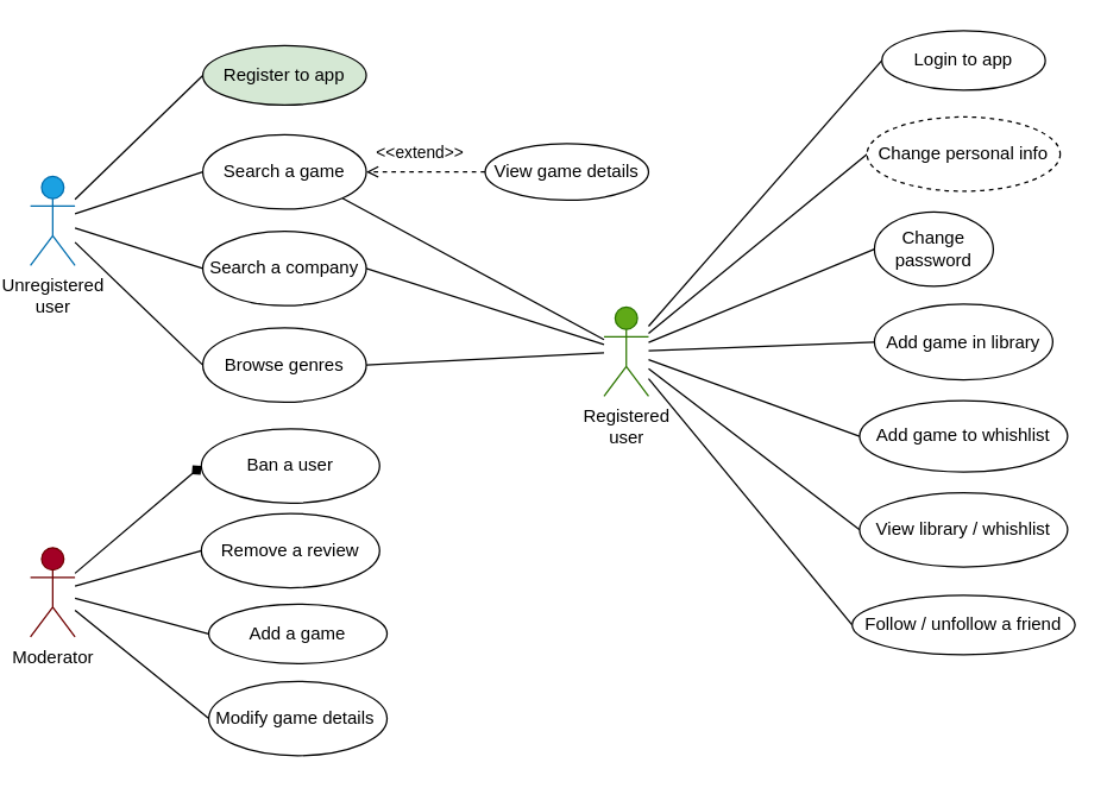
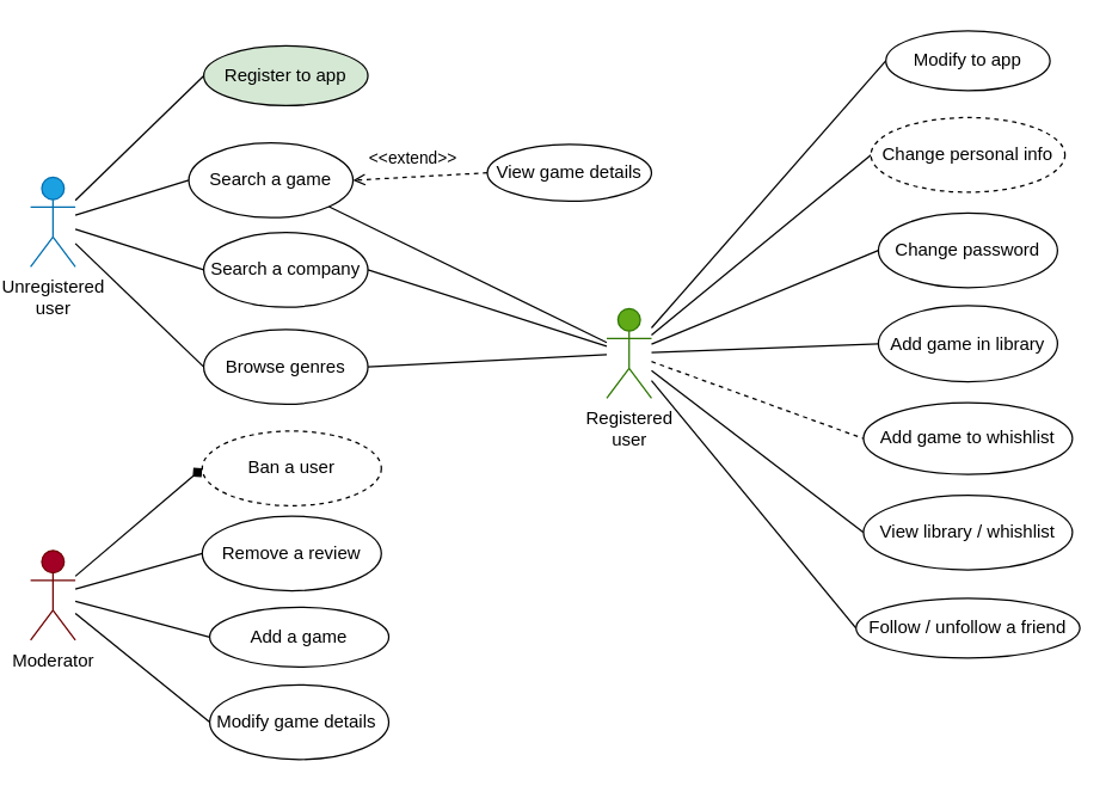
- <mxCell id="39" value="Login to app" style="ellipse;whiteSpace=wrap;html=1;" parent="1" vertex="1"><mxGeometry x="593" y="20" width="110" height="40" as="geometry" /></mxCell>
+ <mxCell id="39" value="Modify to app" style="ellipse;whiteSpace=wrap;html=1;" parent="1" vertex="1"><mxGeometry x="593" y="20" width="110" height="40" as="geometry" /></mxCell>
- <mxCell id="8" value="Search a game" style="ellipse;whiteSpace=wrap;html=1;" parent="1" vertex="1"><mxGeometry x="136" y="90" width="110" height="50" as="geometry" /></mxCell>
+ <mxCell id="8" value="Search a game" style="ellipse;whiteSpace=wrap;html=1;" parent="1" vertex="1"><mxGeometry x="126" y="95" width="110" height="50" as="geometry" /></mxCell>
- <mxCell id="22" value="Change password" style="ellipse;whiteSpace=wrap;html=1;" parent="1" vertex="1"><mxGeometry x="588" y="142" width="80" height="50" as="geometry" /></mxCell>
+ <mxCell id="22" value="Change password" style="ellipse;whiteSpace=wrap;html=1;" parent="1" vertex="1"><mxGeometry x="588" y="142" width="120" height="50" as="geometry" /></mxCell>
- <mxCell id="29" value="" style="endArrow=none;html=1;rounded=0;entryX=0;entryY=0.5;entryDx=0;entryDy=0;" parent="1" source="2" target="28" edge="1"><mxGeometry width="50" height="50" relative="1" as="geometry"><mxPoint x="556" y="91" as="sourcePoint" /><mxPoint x="636" y="251" as="targetPoint" /></mxGeometry></mxCell>
+ <mxCell id="29" value="" style="endArrow=none;html=1;rounded=0;entryX=0;entryY=0.5;entryDx=0;entryDy=0;dashed=1;" parent="1" source="2" target="28" edge="1"><mxGeometry width="50" height="50" relative="1" as="geometry"><mxPoint x="556" y="91" as="sourcePoint" /><mxPoint x="636" y="251" as="targetPoint" /></mxGeometry></mxCell>
- <mxCell id="16" value="Ban a user" style="ellipse;whiteSpace=wrap;html=1;" parent="1" vertex="1"><mxGeometry x="135" y="288" width="120" height="50" as="geometry" /></mxCell>
+ <mxCell id="16" value="Ban a user" style="ellipse;whiteSpace=wrap;html=1;dashed=1;" parent="1" vertex="1"><mxGeometry x="135" y="288" width="120" height="50" as="geometry" /></mxCell>
